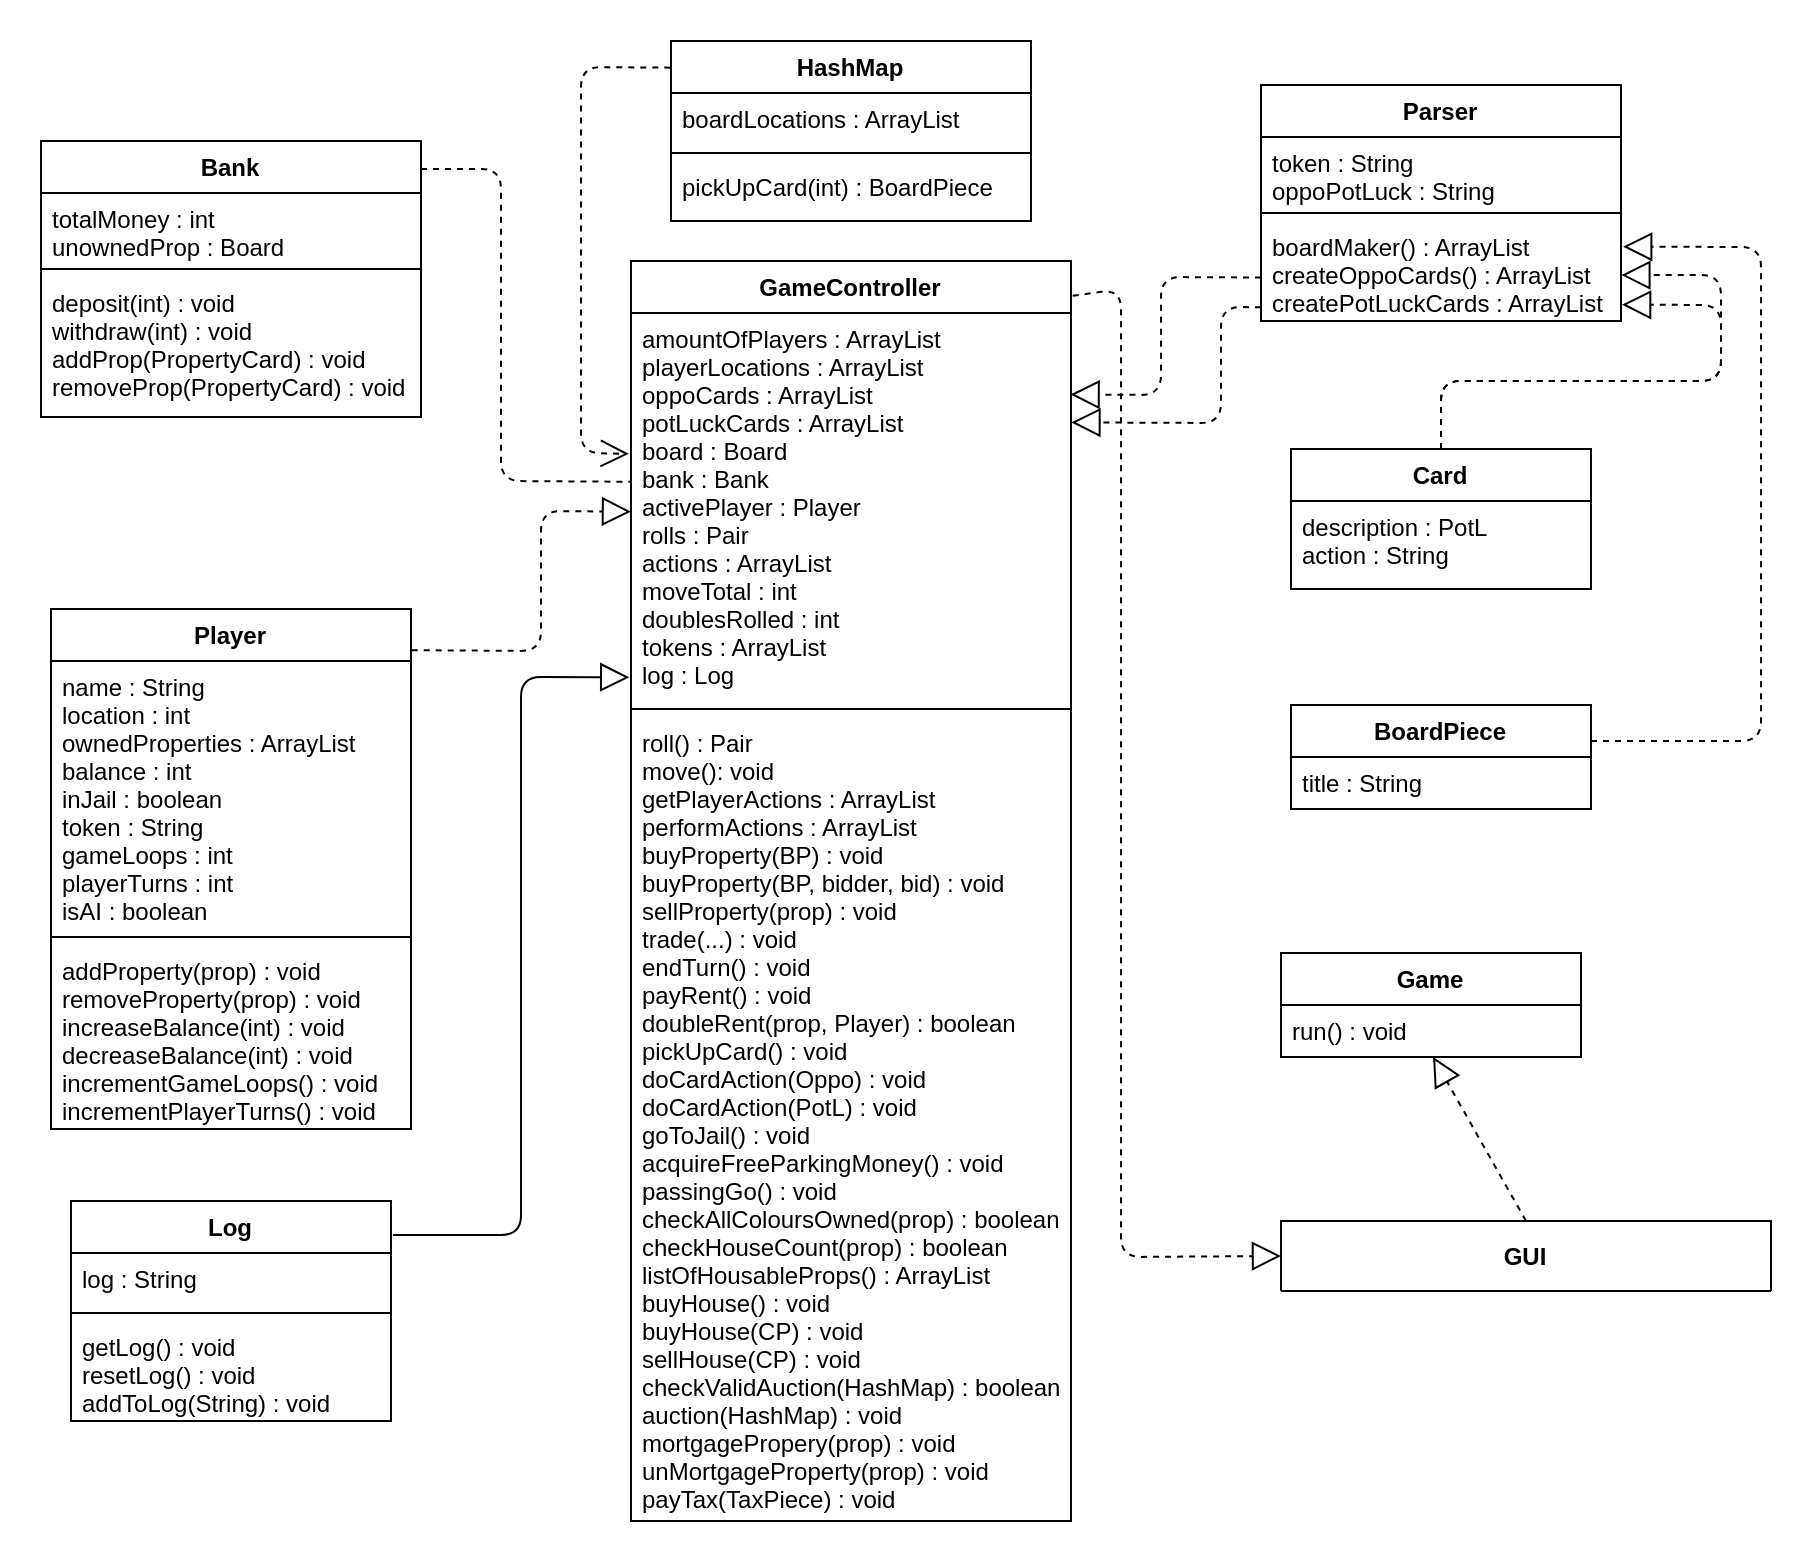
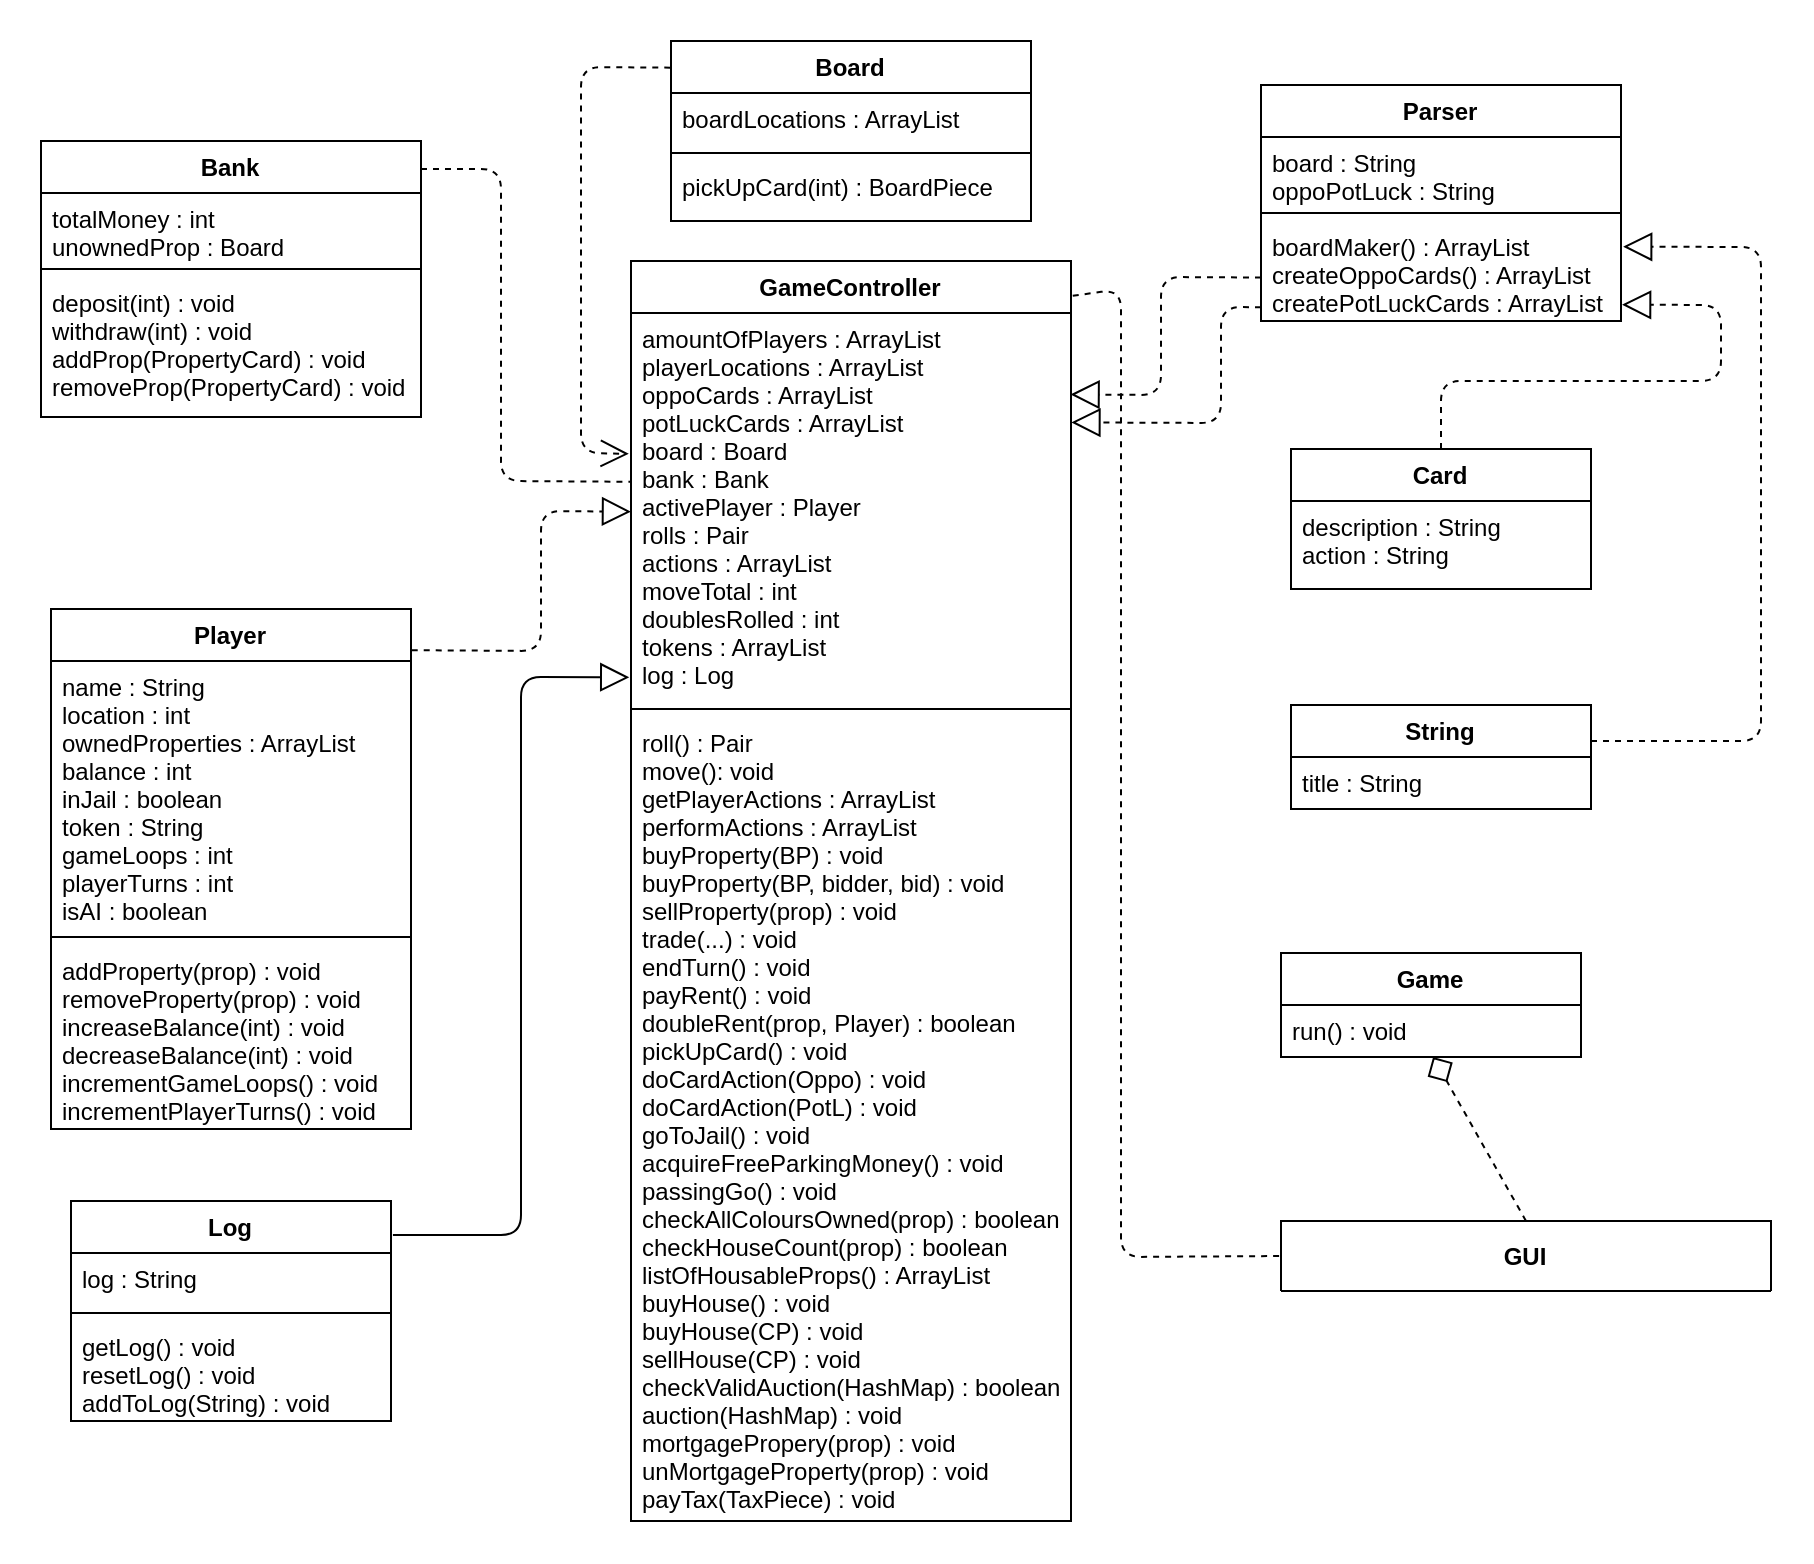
- <mxCell id="26" value="HashMap" style="swimlane;fontStyle=1;align=center;verticalAlign=top;childLayout=stackLayout;horizontal=1;startSize=26;horizontalStack=0;resizeParent=1;resizeParentMax=0;resizeLast=0;collapsible=1;marginBottom=0;" parent="1" vertex="1"><mxGeometry x="335" y="20" width="180" height="90" as="geometry" /></mxCell>
+ <mxCell id="26" value="Board" style="swimlane;fontStyle=1;align=center;verticalAlign=top;childLayout=stackLayout;horizontal=1;startSize=26;horizontalStack=0;resizeParent=1;resizeParentMax=0;resizeLast=0;collapsible=1;marginBottom=0;" parent="1" vertex="1"><mxGeometry x="335" y="20" width="180" height="90" as="geometry" /></mxCell>
- <mxCell id="3" value="token : String&#10;oppoPotLuck : String" style="text;strokeColor=none;fillColor=none;align=left;verticalAlign=top;spacingLeft=4;spacingRight=4;overflow=hidden;rotatable=0;points=[[0,0.5],[1,0.5]];portConstraint=eastwest;" parent="2" vertex="1"><mxGeometry y="26" width="180" height="34" as="geometry" /></mxCell>
+ <mxCell id="3" value="board : String&#10;oppoPotLuck : String" style="text;strokeColor=none;fillColor=none;align=left;verticalAlign=top;spacingLeft=4;spacingRight=4;overflow=hidden;rotatable=0;points=[[0,0.5],[1,0.5]];portConstraint=eastwest;" parent="2" vertex="1"><mxGeometry y="26" width="180" height="34" as="geometry" /></mxCell>
- <mxCell id="9" value="" style="endArrow=block;html=1;endFill=0;endSize=12;dashed=1;exitX=0.5;exitY=0;exitDx=0;exitDy=0;entryX=1.001;entryY=0.541;entryDx=0;entryDy=0;entryPerimeter=0;" parent="1" source="6" target="5" edge="1"><mxGeometry width="50" height="50" relative="1" as="geometry"><mxPoint x="670" y="270" as="sourcePoint" /><mxPoint x="810" y="131" as="targetPoint" /><Array as="points"><mxPoint x="720" y="190" /><mxPoint x="860" y="190" /><mxPoint x="860" y="137" /></Array></mxGeometry></mxCell>
- <mxCell id="7" value="description : PotL&#10;action : String" style="text;strokeColor=none;fillColor=none;align=left;verticalAlign=top;spacingLeft=4;spacingRight=4;overflow=hidden;rotatable=0;points=[[0,0.5],[1,0.5]];portConstraint=eastwest;" parent="6" vertex="1"><mxGeometry y="26" width="150" height="44" as="geometry" /></mxCell>
+ <mxCell id="7" value="description : String&#10;action : String" style="text;strokeColor=none;fillColor=none;align=left;verticalAlign=top;spacingLeft=4;spacingRight=4;overflow=hidden;rotatable=0;points=[[0,0.5],[1,0.5]];portConstraint=eastwest;" parent="6" vertex="1"><mxGeometry y="26" width="150" height="44" as="geometry" /></mxCell>
- <mxCell id="24" value="BoardPiece" style="swimlane;fontStyle=1;align=center;verticalAlign=top;childLayout=stackLayout;horizontal=1;startSize=26;horizontalStack=0;resizeParent=1;resizeParentMax=0;resizeLast=0;collapsible=1;marginBottom=0;" parent="1" vertex="1"><mxGeometry x="645" y="352" width="150" height="52" as="geometry" /></mxCell>
+ <mxCell id="24" value="String" style="swimlane;fontStyle=1;align=center;verticalAlign=top;childLayout=stackLayout;horizontal=1;startSize=26;horizontalStack=0;resizeParent=1;resizeParentMax=0;resizeLast=0;collapsible=1;marginBottom=0;" parent="1" vertex="1"><mxGeometry x="645" y="352" width="150" height="52" as="geometry" /></mxCell>
- <mxCell id="43" value="" style="endArrow=block;html=1;dashed=1;endSize=12;endFill=0;exitX=0.5;exitY=0;exitDx=0;exitDy=0;entryX=0.507;entryY=1;entryDx=0;entryDy=0;entryPerimeter=0;" parent="1" source="41" target="40" edge="1"><mxGeometry width="50" height="50" relative="1" as="geometry"><mxPoint x="640" y="155.1" as="sourcePoint" /><mxPoint x="730" y="560" as="targetPoint" /></mxGeometry></mxCell>
+ <mxCell id="43" value="" style="endArrow=diamond;html=1;dashed=1;endSize=12;endFill=0;exitX=0.5;exitY=0;exitDx=0;exitDy=0;entryX=0.507;entryY=1;entryDx=0;entryDy=0;entryPerimeter=0;" parent="1" source="41" target="40" edge="1"><mxGeometry width="50" height="50" relative="1" as="geometry"><mxPoint x="640" y="155.1" as="sourcePoint" /><mxPoint x="730" y="560" as="targetPoint" /></mxGeometry></mxCell>
- <mxCell id="30" value="" style="endArrow=block;html=1;endFill=0;endSize=12;dashed=1;entryX=0;entryY=0.5;entryDx=0;entryDy=0;exitX=0.977;exitY=0.029;exitDx=0;exitDy=0;exitPerimeter=0;" parent="1" source="31" target="41" edge="1"><mxGeometry width="50" height="50" relative="1" as="geometry"><mxPoint x="550" y="160" as="sourcePoint" /><mxPoint x="821.08" y="124.85" as="targetPoint" /><Array as="points"><mxPoint x="560" y="144" /><mxPoint x="560" y="628" /></Array></mxGeometry></mxCell>
+ <mxCell id="30" value="" style="endArrow=none;html=1;endFill=0;endSize=12;dashed=1;entryX=0;entryY=0.5;entryDx=0;entryDy=0;exitX=0.977;exitY=0.029;exitDx=0;exitDy=0;exitPerimeter=0;" parent="1" source="31" target="41" edge="1"><mxGeometry width="50" height="50" relative="1" as="geometry"><mxPoint x="550" y="160" as="sourcePoint" /><mxPoint x="821.08" y="124.85" as="targetPoint" /><Array as="points"><mxPoint x="560" y="144" /><mxPoint x="560" y="628" /></Array></mxGeometry></mxCell>
